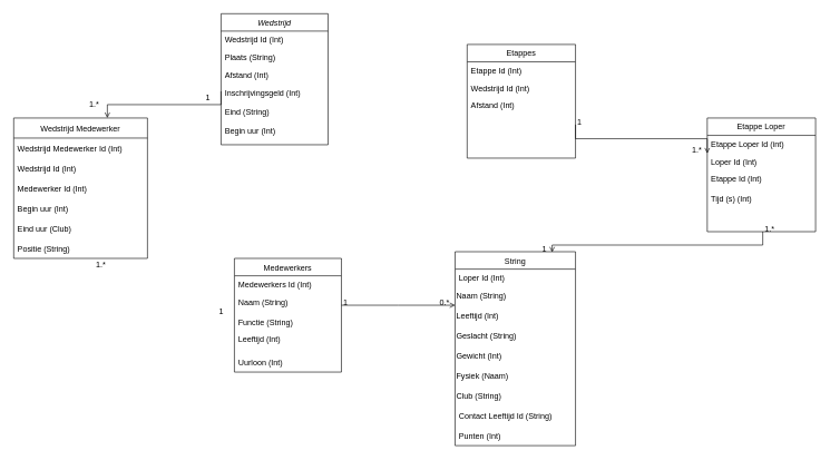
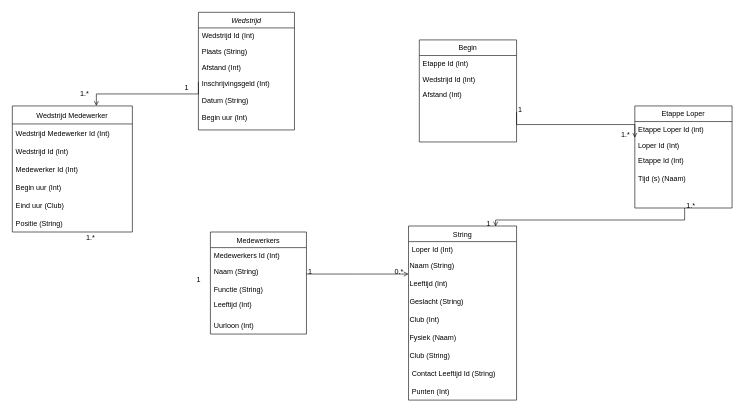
- <mxCell id="23" value="Etappes" style="swimlane;fontStyle=0;align=center;verticalAlign=top;childLayout=stackLayout;horizontal=1;startSize=26;horizontalStack=0;resizeParent=1;resizeLast=0;collapsible=1;marginBottom=0;rounded=0;shadow=0;strokeWidth=1;" parent="1" vertex="1"><mxGeometry x="698" y="66" width="162" height="170" as="geometry"><mxRectangle x="550" y="140" width="160" height="26" as="alternateBounds" /></mxGeometry></mxCell>
+ <mxCell id="23" value="Begin" style="swimlane;fontStyle=0;align=center;verticalAlign=top;childLayout=stackLayout;horizontal=1;startSize=26;horizontalStack=0;resizeParent=1;resizeLast=0;collapsible=1;marginBottom=0;rounded=0;shadow=0;strokeWidth=1;" parent="1" vertex="1"><mxGeometry x="698" y="66" width="162" height="170" as="geometry"><mxRectangle x="550" y="140" width="160" height="26" as="alternateBounds" /></mxGeometry></mxCell>
- <mxCell id="7" value="Eind (String)" style="text;strokeColor=none;fillColor=none;align=left;verticalAlign=middle;spacingLeft=4;spacingRight=4;overflow=hidden;points=[[0,0.5],[1,0.5]];portConstraint=eastwest;rotatable=0;" parent="2" vertex="1"><mxGeometry y="134" width="160" height="26" as="geometry" /></mxCell>
+ <mxCell id="7" value="Datum (String)" style="text;strokeColor=none;fillColor=none;align=left;verticalAlign=middle;spacingLeft=4;spacingRight=4;overflow=hidden;points=[[0,0.5],[1,0.5]];portConstraint=eastwest;rotatable=0;" parent="2" vertex="1"><mxGeometry y="134" width="160" height="26" as="geometry" /></mxCell>
- <mxCell id="38" value="Tijd (s) (Int)" style="text;strokeColor=none;fillColor=none;align=left;verticalAlign=middle;spacingLeft=4;spacingRight=4;overflow=hidden;points=[[0,0.5],[1,0.5]];portConstraint=eastwest;rotatable=0;" parent="34" vertex="1"><mxGeometry y="104" width="162" height="34" as="geometry" /></mxCell>
+ <mxCell id="38" value="Tijd (s) (Naam)" style="text;strokeColor=none;fillColor=none;align=left;verticalAlign=middle;spacingLeft=4;spacingRight=4;overflow=hidden;points=[[0,0.5],[1,0.5]];portConstraint=eastwest;rotatable=0;" parent="34" vertex="1"><mxGeometry y="104" width="162" height="34" as="geometry" /></mxCell>
- <mxCell id="18" value="Gewicht (Int)" style="text;html=1;align=left;verticalAlign=middle;resizable=0;points=[];autosize=1;strokeColor=none;fillColor=none;" parent="13" vertex="1"><mxGeometry y="142" width="180" height="30" as="geometry" /></mxCell>
+ <mxCell id="18" value="Club (Int)" style="text;html=1;align=left;verticalAlign=middle;resizable=0;points=[];autosize=1;strokeColor=none;fillColor=none;" parent="13" vertex="1"><mxGeometry y="142" width="180" height="30" as="geometry" /></mxCell>
